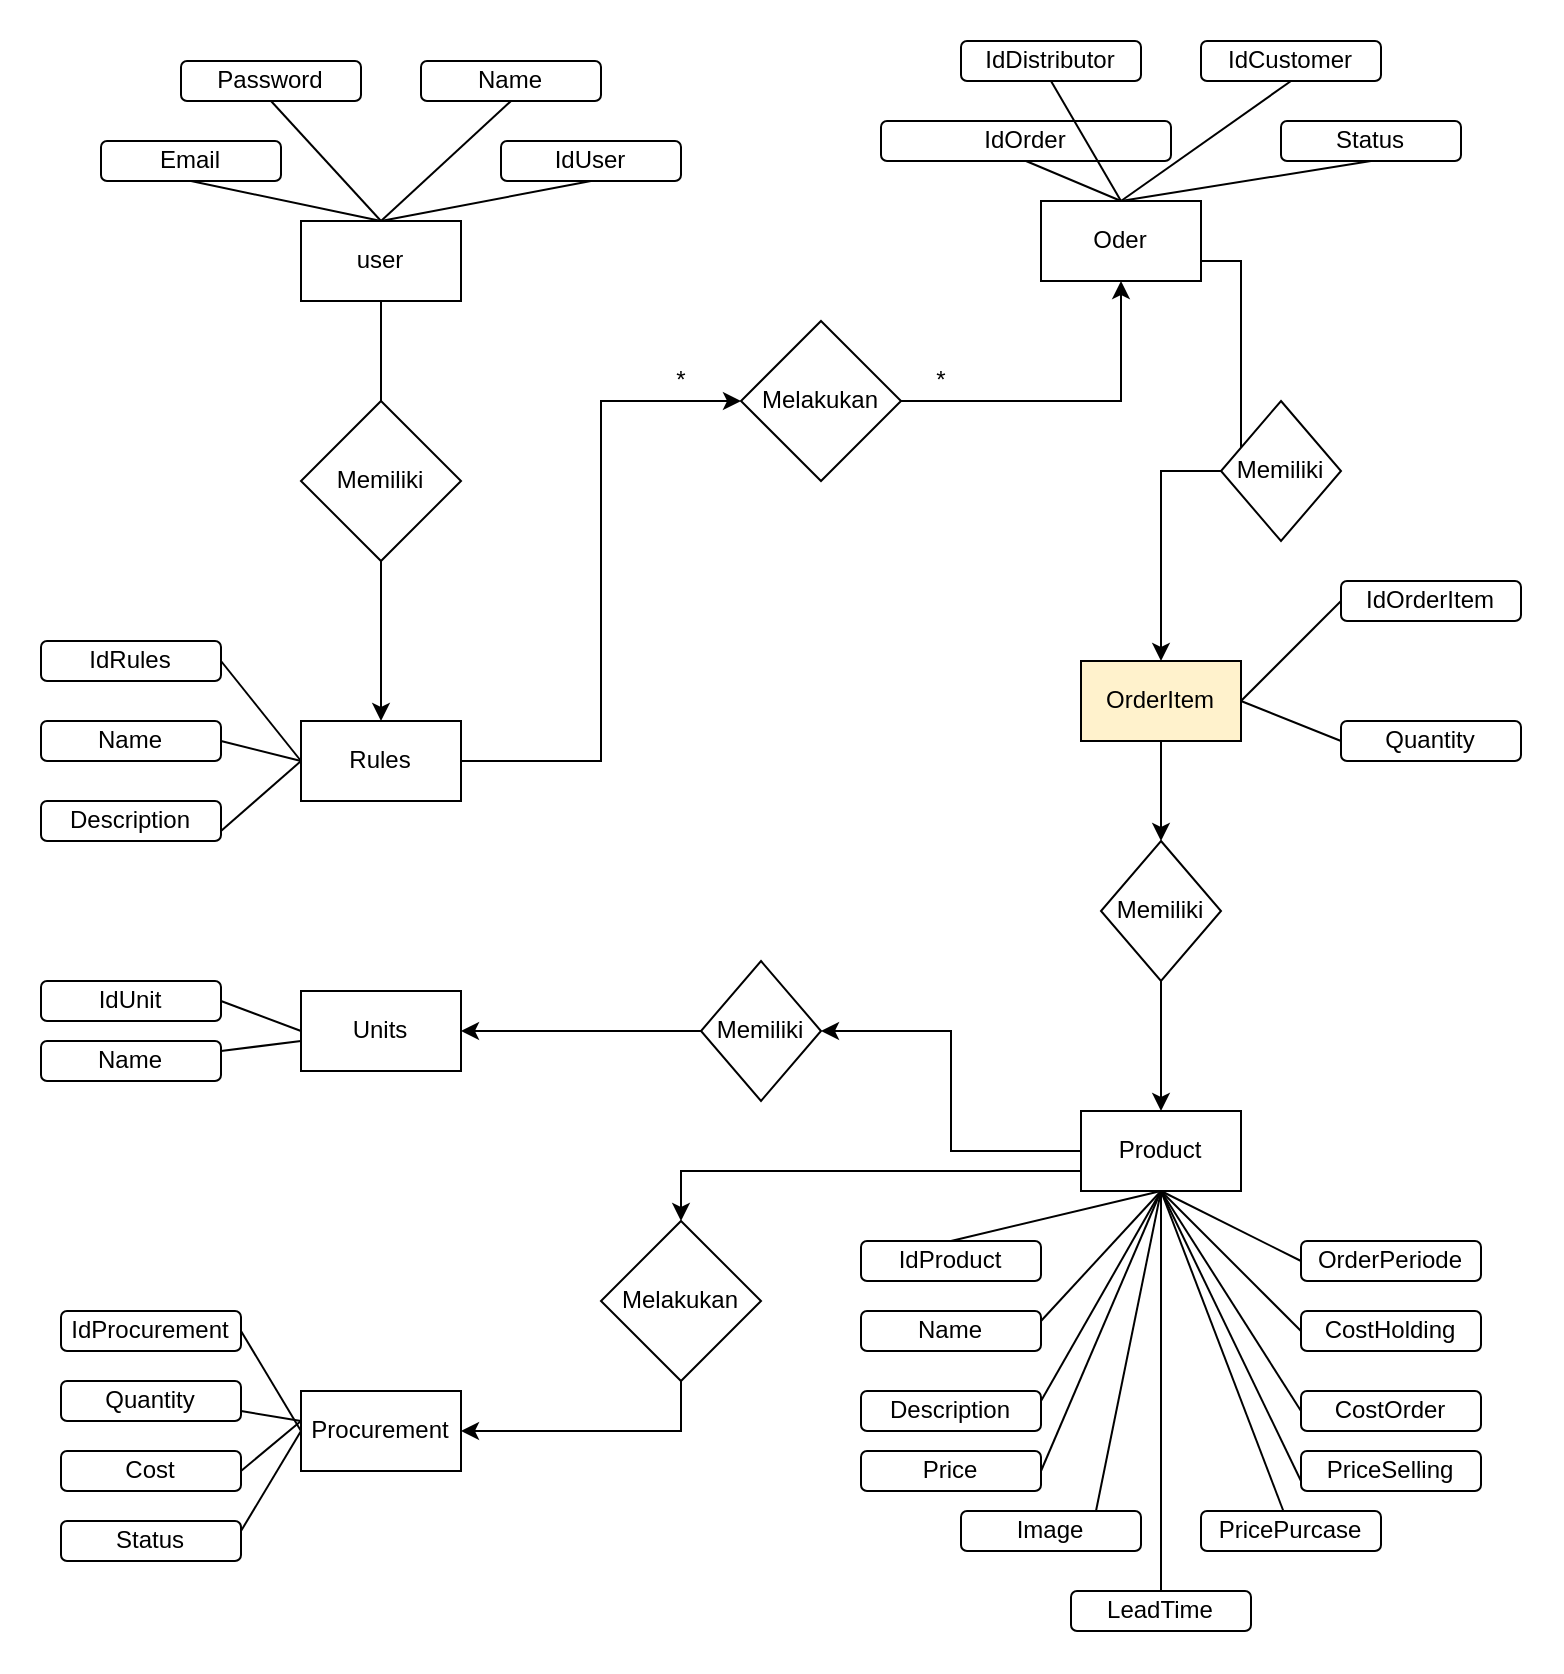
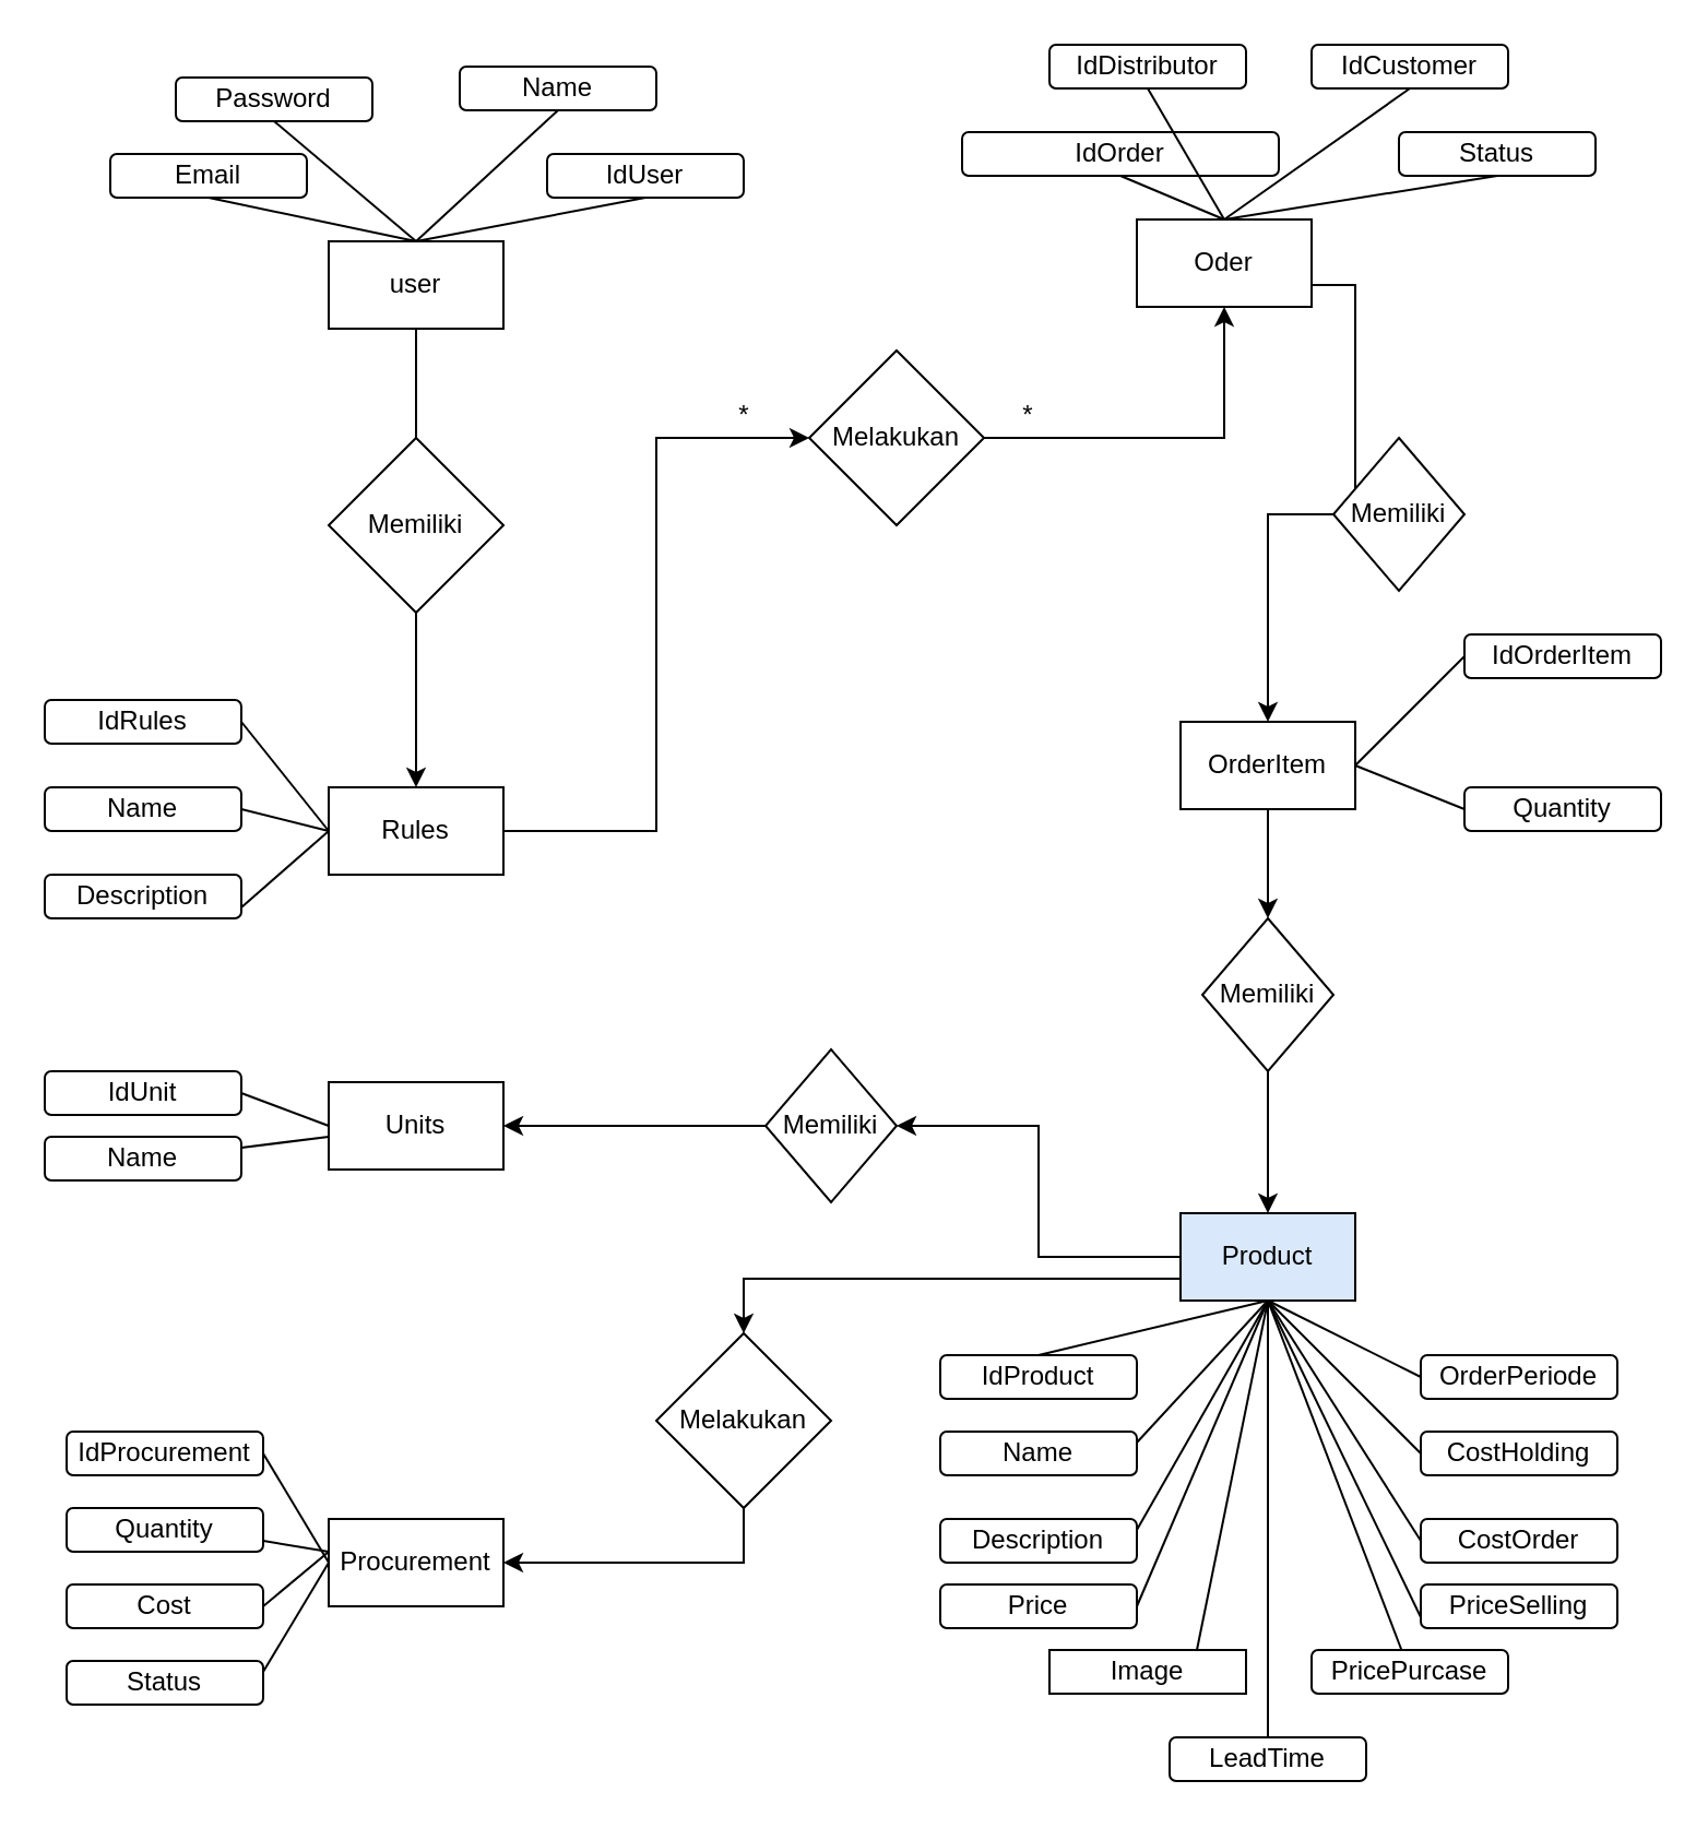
- <mxCell id="7" value="Password" style="rounded=1;whiteSpace=wrap;html=1;" vertex="1" parent="1"><mxGeometry x="90" y="30" width="90" height="20" as="geometry" /></mxCell>
+ <mxCell id="7" value="Password" style="rounded=1;whiteSpace=wrap;html=1;" vertex="1" parent="1"><mxGeometry x="80" y="35" width="90" height="20" as="geometry" /></mxCell>
- <mxCell id="35" value="OrderItem" style="rounded=0;whiteSpace=wrap;html=1;fillColor=#fff2cc;" vertex="1" parent="1"><mxGeometry x="540" y="330" width="80" height="40" as="geometry" /></mxCell>
+ <mxCell id="35" value="OrderItem" style="rounded=0;whiteSpace=wrap;html=1;" vertex="1" parent="1"><mxGeometry x="540" y="330" width="80" height="40" as="geometry" /></mxCell>
- <mxCell id="41" value="Product" style="rounded=0;whiteSpace=wrap;html=1;" vertex="1" parent="1"><mxGeometry x="540" y="555" width="80" height="40" as="geometry" /></mxCell>
+ <mxCell id="41" value="Product" style="rounded=0;whiteSpace=wrap;html=1;fillColor=#dae8fc;" vertex="1" parent="1"><mxGeometry x="540" y="555" width="80" height="40" as="geometry" /></mxCell>
- <mxCell id="51" value="Image" style="rounded=1;whiteSpace=wrap;html=1;" vertex="1" parent="1"><mxGeometry x="480" y="755" width="90" height="20" as="geometry" /></mxCell>
+ <mxCell id="51" value="Image" style="whiteSpace=wrap;html=1;rounded=0;" vertex="1" parent="1"><mxGeometry x="480" y="755" width="90" height="20" as="geometry" /></mxCell>
